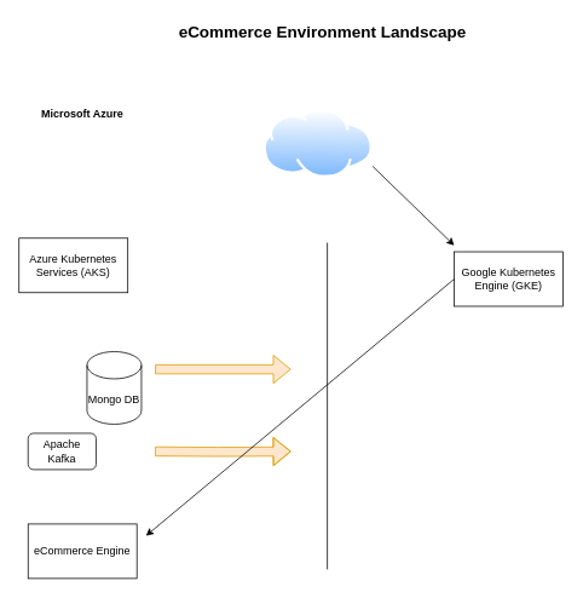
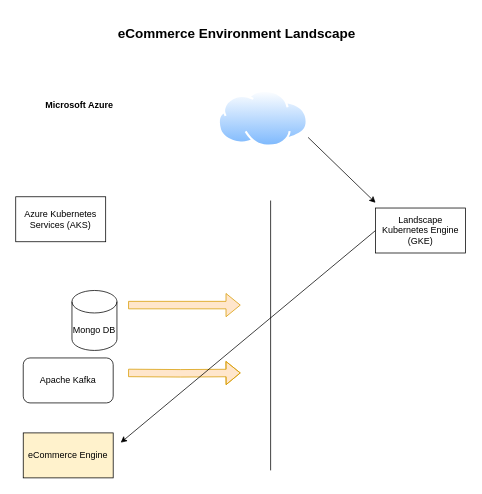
- <mxCell id="11" value="&lt;b&gt;&lt;font style=&quot;font-size: 18px;&quot;&gt;eCommerce Environment Landscape&lt;/font&gt;&lt;/b&gt;" style="text;html=1;align=center;verticalAlign=middle;whiteSpace=wrap;rounded=0;" vertex="1" parent="1"><mxGeometry x="160" y="20" width="390" height="30" as="geometry" /></mxCell>
+ <mxCell id="11" value="&lt;b&gt;&lt;font style=&quot;font-size: 18px;&quot;&gt;eCommerce Environment Landscape&lt;/font&gt;&lt;/b&gt;" style="text;html=1;align=center;verticalAlign=middle;whiteSpace=wrap;rounded=0;" vertex="1" parent="1"><mxGeometry x="120" y="30" width="390" height="30" as="geometry" /></mxCell>
- <mxCell id="3" value="&lt;b&gt;Microsoft Azure&lt;/b&gt;" style="text;html=1;align=center;verticalAlign=middle;whiteSpace=wrap;rounded=0;" parent="1" vertex="1"><mxGeometry x="30" y="110" width="120" height="30" as="geometry" /></mxCell>
+ <mxCell id="3" value="&lt;b&gt;Microsoft Azure&lt;/b&gt;" style="text;html=1;align=center;verticalAlign=middle;whiteSpace=wrap;rounded=0;" parent="1" vertex="1"><mxGeometry x="45" y="125" width="120" height="30" as="geometry" /></mxCell>
- <mxCell id="5" value="Google Kubernetes Engine (GKE)" style="rounded=0;whiteSpace=wrap;html=1;" parent="1" vertex="1"><mxGeometry x="500" y="277" width="120" height="60" as="geometry" /></mxCell>
+ <mxCell id="5" value="Landscape Kubernetes Engine (GKE)" style="rounded=0;whiteSpace=wrap;html=1;" parent="1" vertex="1"><mxGeometry x="500" y="277" width="120" height="60" as="geometry" /></mxCell>
- <mxCell id="7" value="Apache Kafka" style="rounded=1;whiteSpace=wrap;html=1;" parent="1" vertex="1"><mxGeometry x="30" y="477" width="75" height="40" as="geometry" /></mxCell>
+ <mxCell id="7" value="Apache Kafka" style="rounded=1;whiteSpace=wrap;html=1;" parent="1" vertex="1"><mxGeometry x="30" y="477" width="120" height="60" as="geometry" /></mxCell>
- <mxCell id="8" value="eCommerce Engine" style="rounded=0;whiteSpace=wrap;html=1;" parent="1" vertex="1"><mxGeometry x="30" y="577" width="120" height="60" as="geometry" /></mxCell>
+ <mxCell id="8" value="eCommerce Engine" style="rounded=0;whiteSpace=wrap;html=1;fillColor=#fff2cc;" parent="1" vertex="1"><mxGeometry x="30" y="577" width="120" height="60" as="geometry" /></mxCell>
